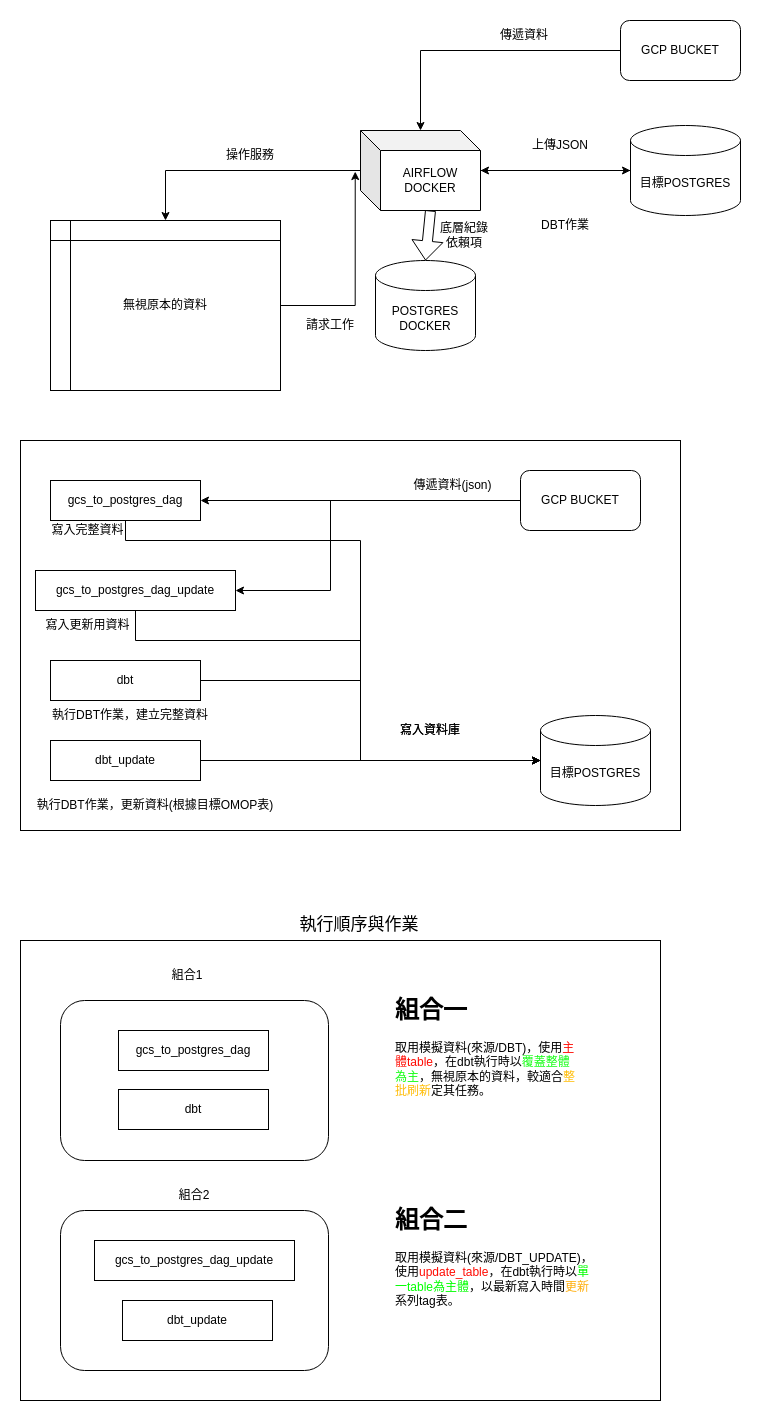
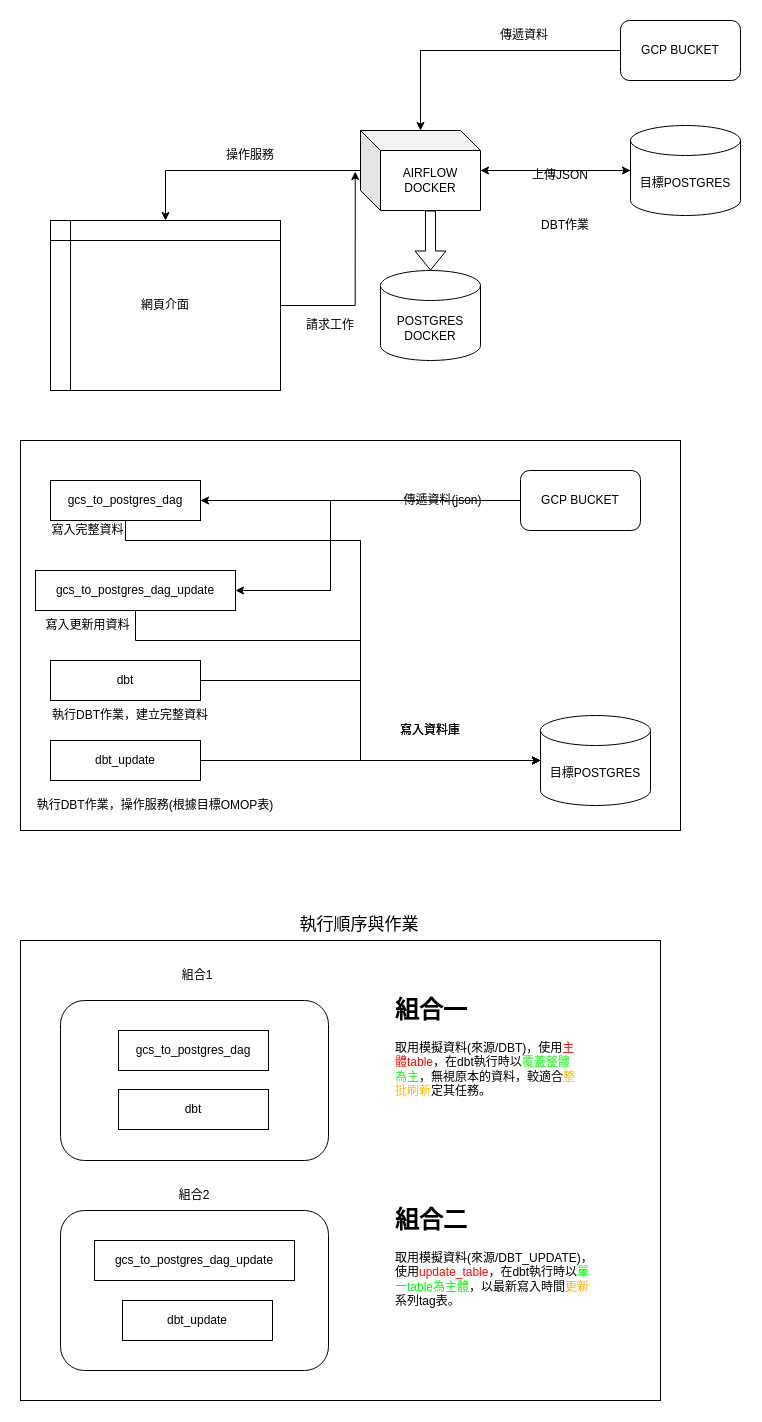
- <mxCell id="18" value="上傳JSON" style="text;html=1;strokeColor=none;fillColor=none;align=center;verticalAlign=middle;whiteSpace=wrap;rounded=0;" vertex="1" parent="1"><mxGeometry x="530" y="130" width="60" height="30" as="geometry" /></mxCell>
+ <mxCell id="18" value="上傳JSON" style="text;html=1;strokeColor=none;fillColor=none;align=center;verticalAlign=middle;whiteSpace=wrap;rounded=0;" vertex="1" parent="1"><mxGeometry x="530" y="160" width="60" height="30" as="geometry" /></mxCell>
- <mxCell id="6" value="底層紀錄&lt;br&gt;依賴項" style="text;html=1;strokeColor=none;fillColor=none;align=center;verticalAlign=middle;whiteSpace=wrap;rounded=0;" vertex="1" parent="2"><mxGeometry x="74" y="90" width="60" height="30" as="geometry" /></mxCell>
- <mxCell id="8" value="無視原本的資料" style="shape=internalStorage;whiteSpace=wrap;html=1;backgroundOutline=1;" vertex="1" parent="1"><mxGeometry x="50" y="220" width="230" height="170" as="geometry" /></mxCell>
+ <mxCell id="8" value="網頁介面" style="shape=internalStorage;whiteSpace=wrap;html=1;backgroundOutline=1;" vertex="1" parent="1"><mxGeometry x="50" y="220" width="230" height="170" as="geometry" /></mxCell>
- <mxCell id="3" value="POSTGRES&lt;br&gt;DOCKER" style="shape=cylinder3;whiteSpace=wrap;html=1;boundedLbl=1;backgroundOutline=1;size=15;" vertex="1" parent="2"><mxGeometry x="15" y="130" width="100" height="90" as="geometry" /></mxCell>
+ <mxCell id="3" value="POSTGRES&lt;br&gt;DOCKER" style="shape=cylinder3;whiteSpace=wrap;html=1;boundedLbl=1;backgroundOutline=1;size=15;" vertex="1" parent="2"><mxGeometry x="20" y="140" width="100" height="90" as="geometry" /></mxCell>
- <mxCell id="38" value="傳遞資料(json)" style="text;html=1;strokeColor=none;fillColor=none;align=center;verticalAlign=middle;whiteSpace=wrap;rounded=0;" vertex="1" parent="35"><mxGeometry x="80" width="85" height="30" as="geometry" /></mxCell>
+ <mxCell id="38" value="傳遞資料(json)" style="text;html=1;strokeColor=none;fillColor=none;align=center;verticalAlign=middle;whiteSpace=wrap;rounded=0;" vertex="1" parent="35"><mxGeometry x="70" y="15" width="85" height="30" as="geometry" /></mxCell>
- <mxCell id="39" value="執行DBT作業，更新資料(根據目標OMOP表)" style="text;html=1;strokeColor=none;fillColor=none;align=center;verticalAlign=middle;whiteSpace=wrap;rounded=0;" vertex="1" parent="20"><mxGeometry x="10" y="380" width="250" height="30" as="geometry" /></mxCell>
+ <mxCell id="39" value="執行DBT作業，操作服務(根據目標OMOP表)" style="text;html=1;strokeColor=none;fillColor=none;align=center;verticalAlign=middle;whiteSpace=wrap;rounded=0;" vertex="1" parent="20"><mxGeometry x="10" y="380" width="250" height="30" as="geometry" /></mxCell>
- <mxCell id="57" value="組合1" style="text;html=1;strokeColor=none;fillColor=none;align=center;verticalAlign=middle;whiteSpace=wrap;rounded=0;" vertex="1" parent="1"><mxGeometry x="157" y="960" width="60" height="30" as="geometry" /></mxCell>
+ <mxCell id="57" value="組合1" style="text;html=1;strokeColor=none;fillColor=none;align=center;verticalAlign=middle;whiteSpace=wrap;rounded=0;" vertex="1" parent="1"><mxGeometry x="167" y="960" width="60" height="30" as="geometry" /></mxCell>
